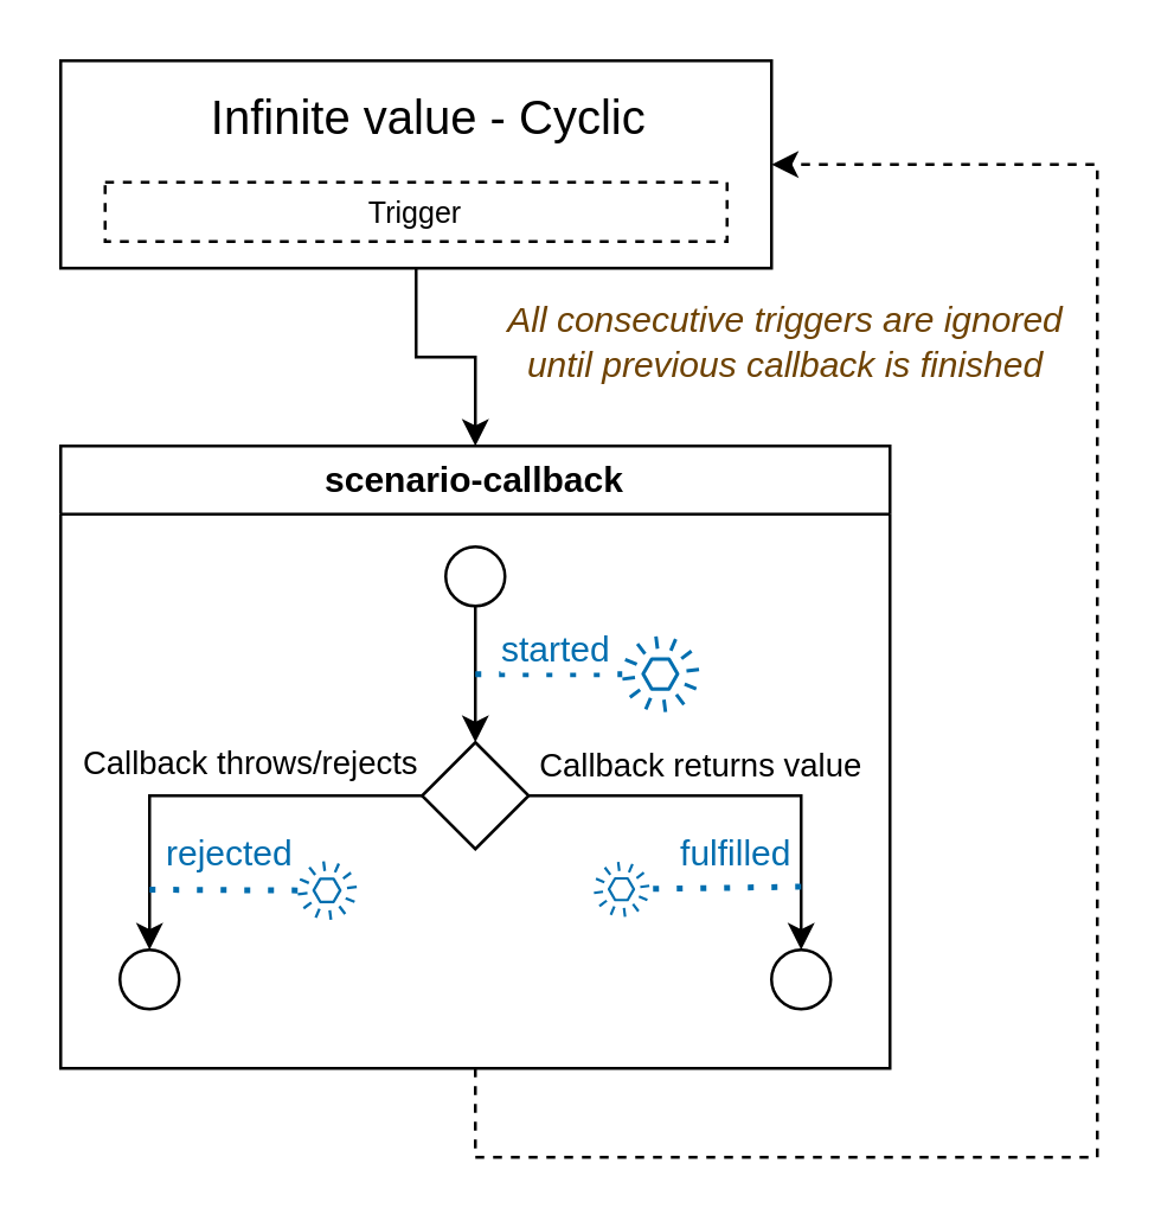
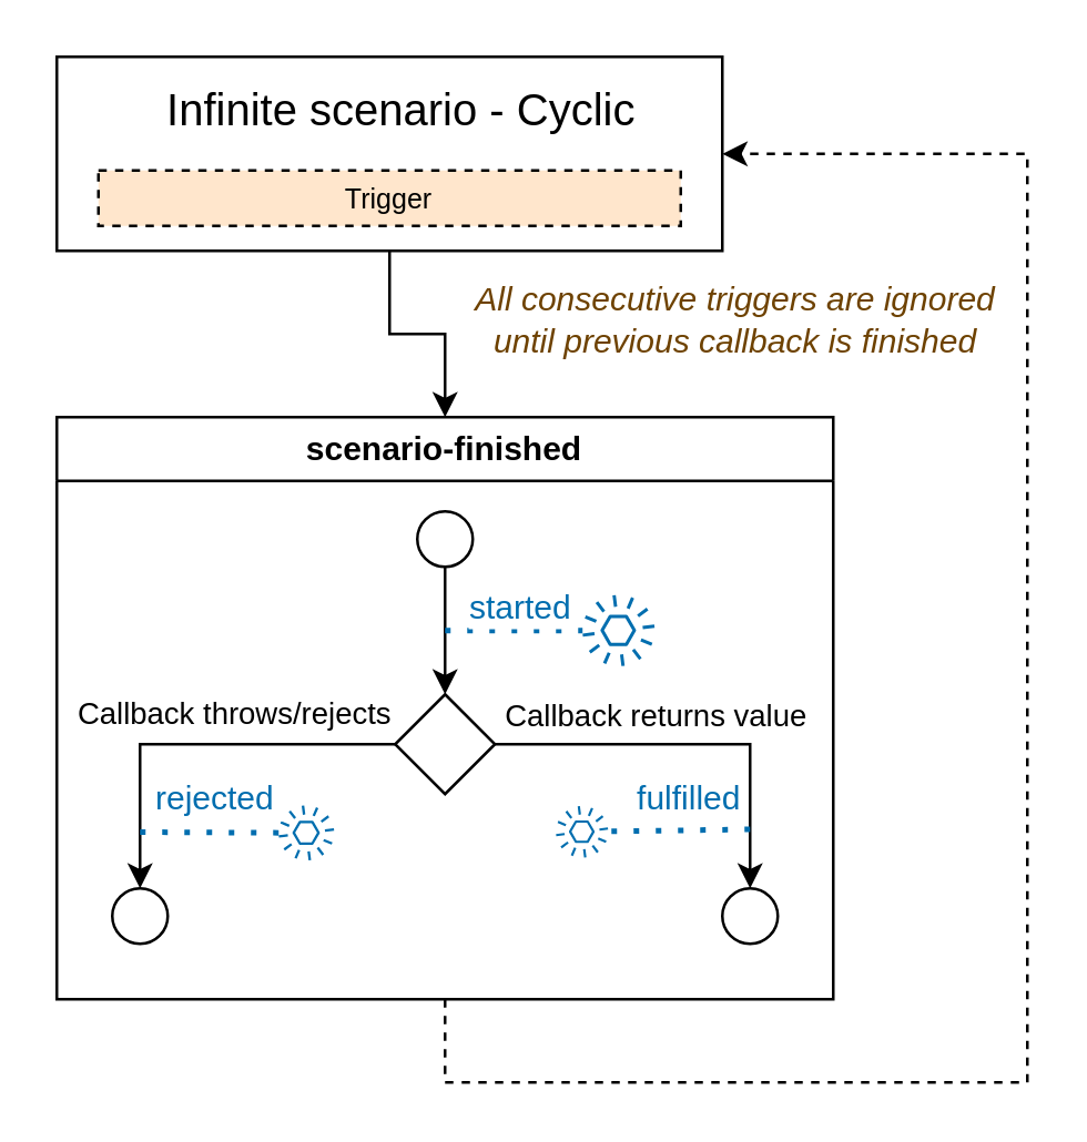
- <mxCell id="27" value="Infinite value - Cyclic" style="text;html=1;strokeColor=none;fillColor=none;align=center;verticalAlign=middle;whiteSpace=wrap;rounded=0;fontSize=16;" vertex="1" parent="1"><mxGeometry x="57.5" y="24" width="172.5" height="30" as="geometry" /></mxCell>
+ <mxCell id="27" value="Infinite scenario - Cyclic" style="text;html=1;strokeColor=none;fillColor=none;align=center;verticalAlign=middle;whiteSpace=wrap;rounded=0;fontSize=16;" vertex="1" parent="1"><mxGeometry x="57.5" y="24" width="172.5" height="30" as="geometry" /></mxCell>
- <mxCell id="29" value="&lt;font style=&quot;font-size: 10px;&quot;&gt;Trigger&lt;/font&gt;" style="rounded=0;whiteSpace=wrap;html=1;dashed=1;" vertex="1" parent="28"><mxGeometry x="-20" y="24" width="210" height="20" as="geometry" /></mxCell>
+ <mxCell id="29" value="&lt;font style=&quot;font-size: 10px;&quot;&gt;Trigger&lt;/font&gt;" style="rounded=0;whiteSpace=wrap;html=1;dashed=1;fillColor=#ffe6cc;" vertex="1" parent="28"><mxGeometry x="-20" y="24" width="210" height="20" as="geometry" /></mxCell>
- <mxCell id="3" value="scenario-callback" style="swimlane;whiteSpace=wrap;html=1;" vertex="1" parent="1"><mxGeometry x="20" y="150" width="280" height="210" as="geometry" /></mxCell>
+ <mxCell id="3" value="scenario-finished" style="swimlane;whiteSpace=wrap;html=1;" vertex="1" parent="1"><mxGeometry x="20" y="150" width="280" height="210" as="geometry" /></mxCell>
